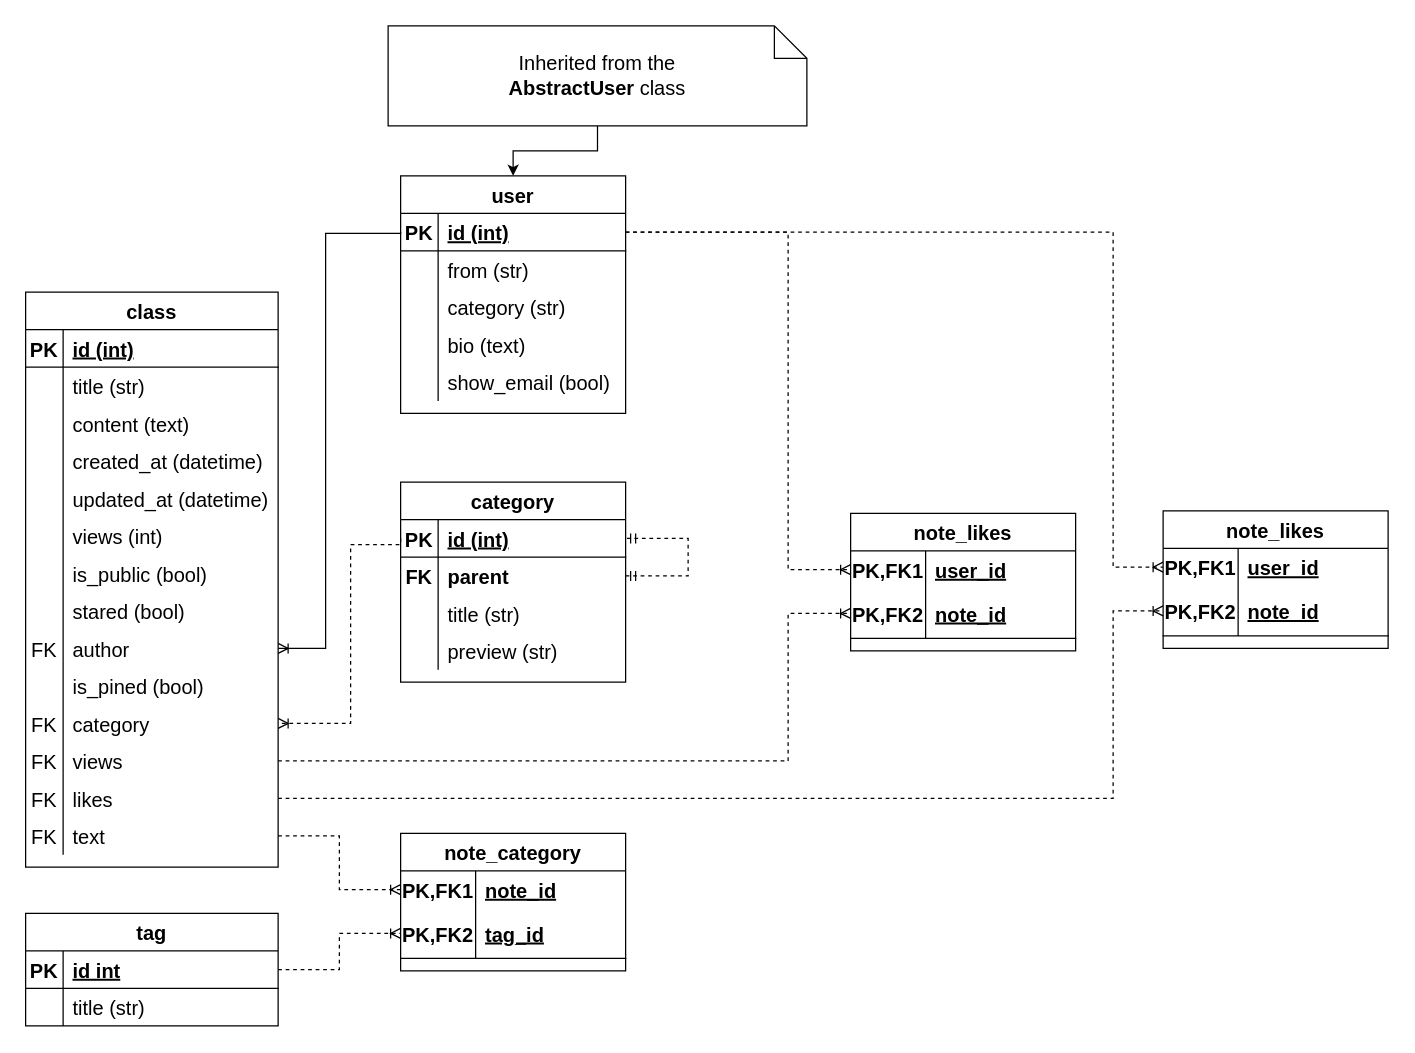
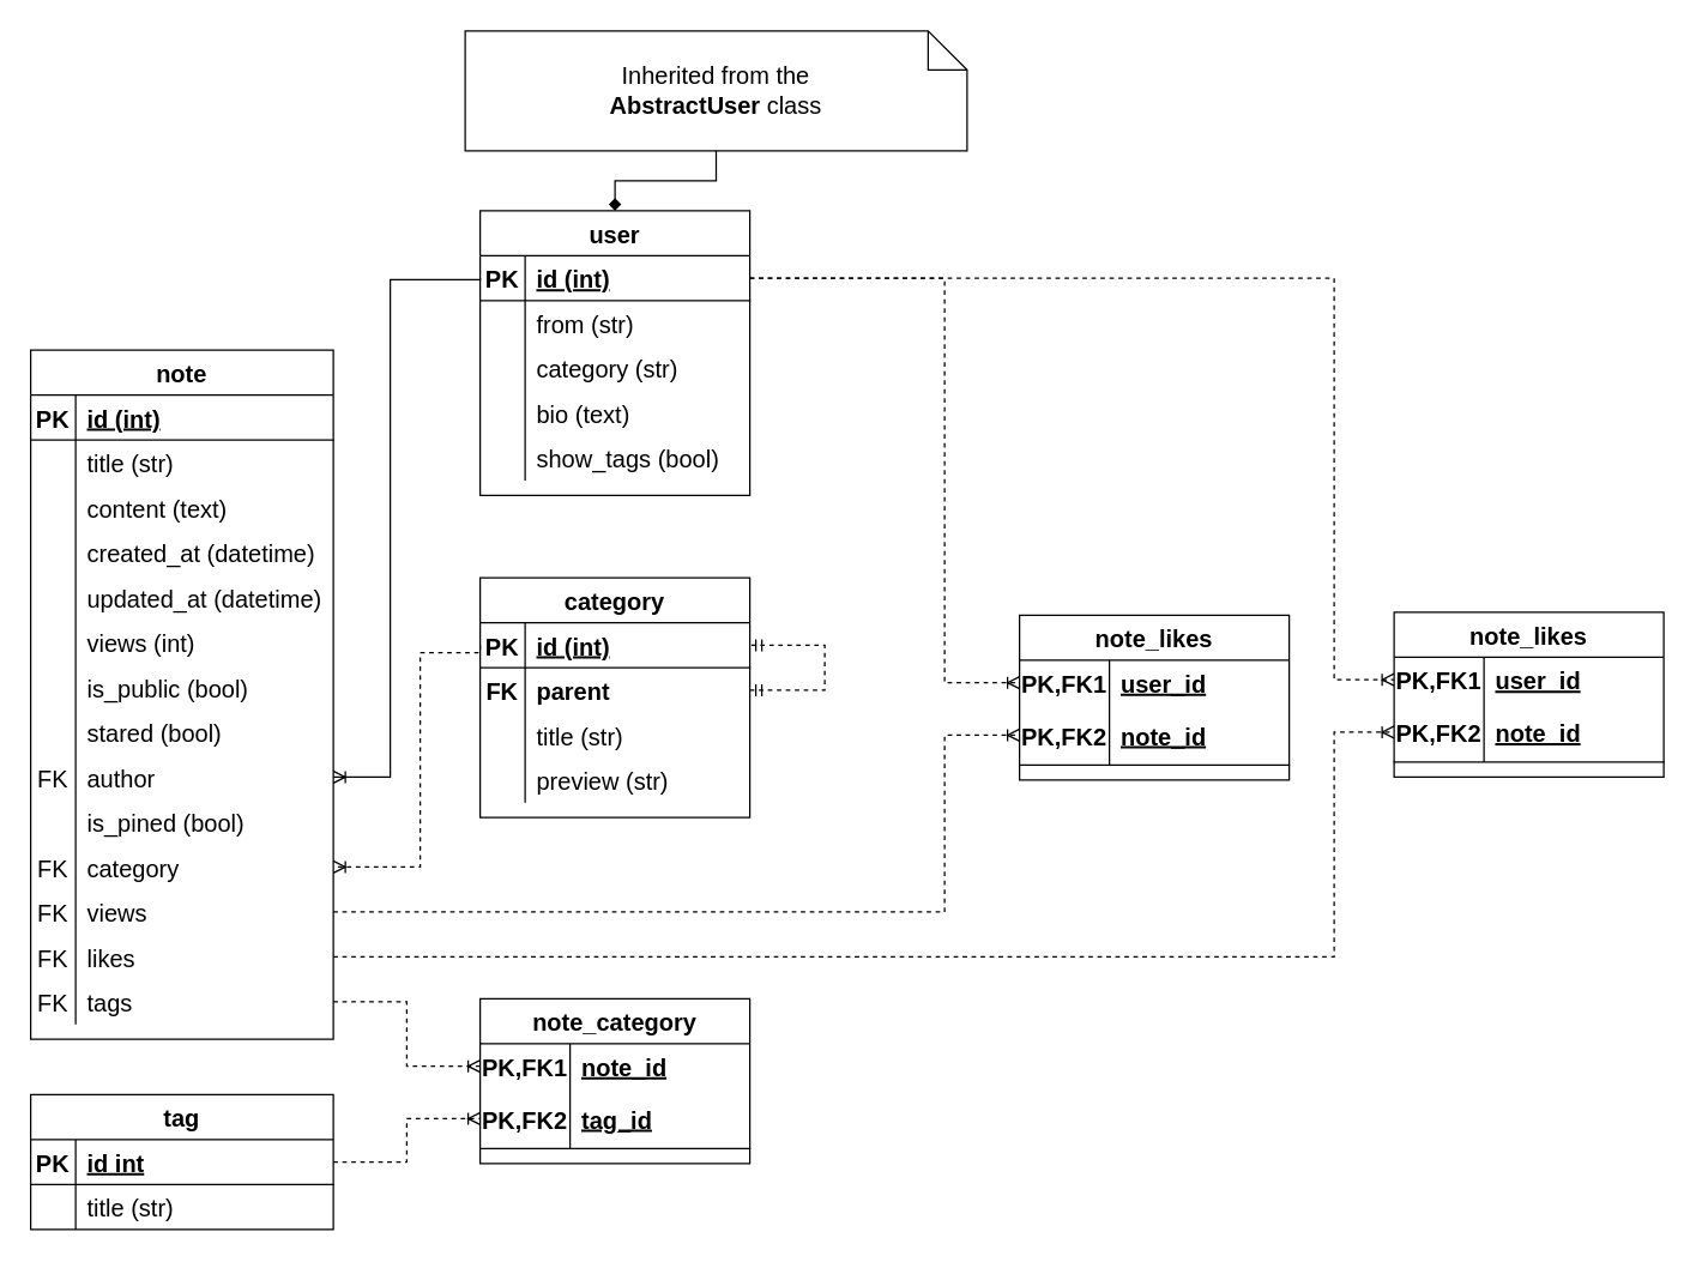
- <mxCell id="82" style="edgeStyle=orthogonalEdgeStyle;rounded=0;orthogonalLoop=1;jettySize=auto;html=1;entryX=0.5;entryY=0;entryDx=0;entryDy=0;fontSize=16;" edge="1" parent="1" source="83" target="23"><mxGeometry relative="1" as="geometry" /></mxCell>
+ <mxCell id="82" style="edgeStyle=orthogonalEdgeStyle;rounded=0;orthogonalLoop=1;jettySize=auto;html=1;entryX=0.5;entryY=0;entryDx=0;entryDy=0;fontSize=16;endArrow=diamond;" edge="1" parent="1" source="83" target="23"><mxGeometry relative="1" as="geometry" /></mxCell>
- <mxCell id="39" value="class" style="shape=table;startSize=30;container=1;collapsible=1;childLayout=tableLayout;fixedRows=1;rowLines=0;fontStyle=1;align=center;resizeLast=1;fontSize=16;" vertex="1" parent="1"><mxGeometry x="20" y="233" width="202" height="460" as="geometry" /></mxCell>
+ <mxCell id="39" value="note" style="shape=table;startSize=30;container=1;collapsible=1;childLayout=tableLayout;fixedRows=1;rowLines=0;fontStyle=1;align=center;resizeLast=1;fontSize=16;" vertex="1" parent="1"><mxGeometry x="20" y="233" width="202" height="460" as="geometry" /></mxCell>
- <mxCell id="38" value="show_email (bool)" style="shape=partialRectangle;connectable=0;fillColor=none;top=0;left=0;bottom=0;right=0;align=left;spacingLeft=6;overflow=hidden;fontSize=16;" vertex="1" parent="36"><mxGeometry x="30" width="150" height="30" as="geometry"><mxRectangle width="150" height="30" as="alternateBounds" /></mxGeometry></mxCell>
+ <mxCell id="38" value="show_tags (bool)" style="shape=partialRectangle;connectable=0;fillColor=none;top=0;left=0;bottom=0;right=0;align=left;spacingLeft=6;overflow=hidden;fontSize=16;" vertex="1" parent="36"><mxGeometry x="30" width="150" height="30" as="geometry"><mxRectangle width="150" height="30" as="alternateBounds" /></mxGeometry></mxCell>
- <mxCell id="81" value="text" style="shape=partialRectangle;connectable=0;fillColor=none;top=0;left=0;bottom=0;right=0;align=left;spacingLeft=6;overflow=hidden;fontSize=16;" vertex="1" parent="79"><mxGeometry x="30" width="172" height="30" as="geometry"><mxRectangle width="172" height="30" as="alternateBounds" /></mxGeometry></mxCell>
+ <mxCell id="81" value="tags" style="shape=partialRectangle;connectable=0;fillColor=none;top=0;left=0;bottom=0;right=0;align=left;spacingLeft=6;overflow=hidden;fontSize=16;" vertex="1" parent="79"><mxGeometry x="30" width="172" height="30" as="geometry"><mxRectangle width="172" height="30" as="alternateBounds" /></mxGeometry></mxCell>
